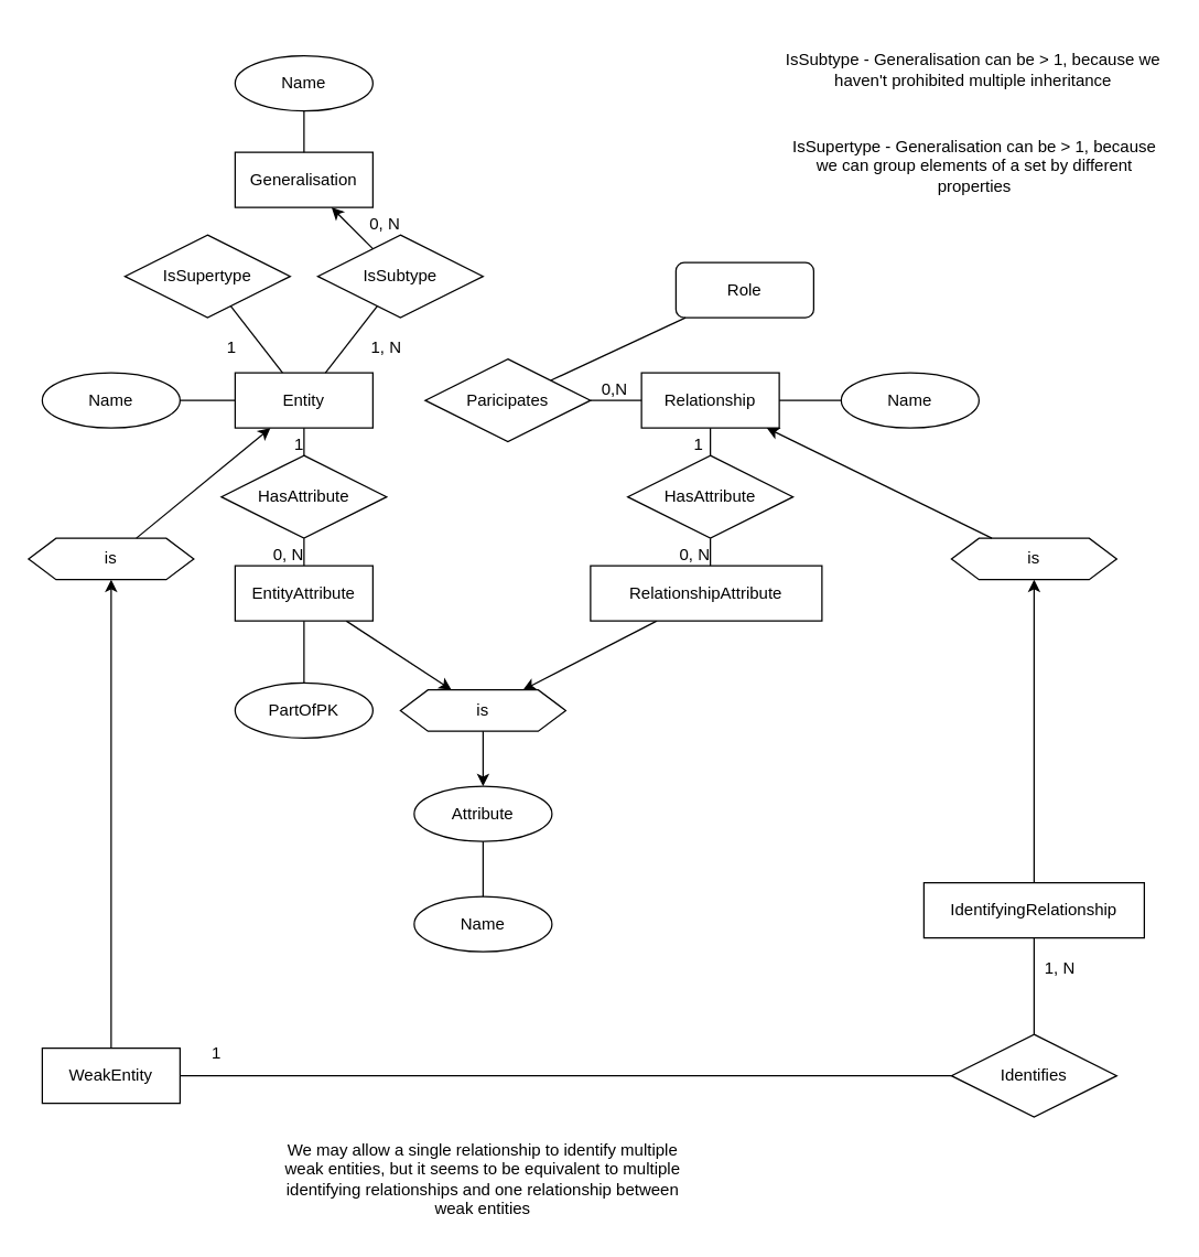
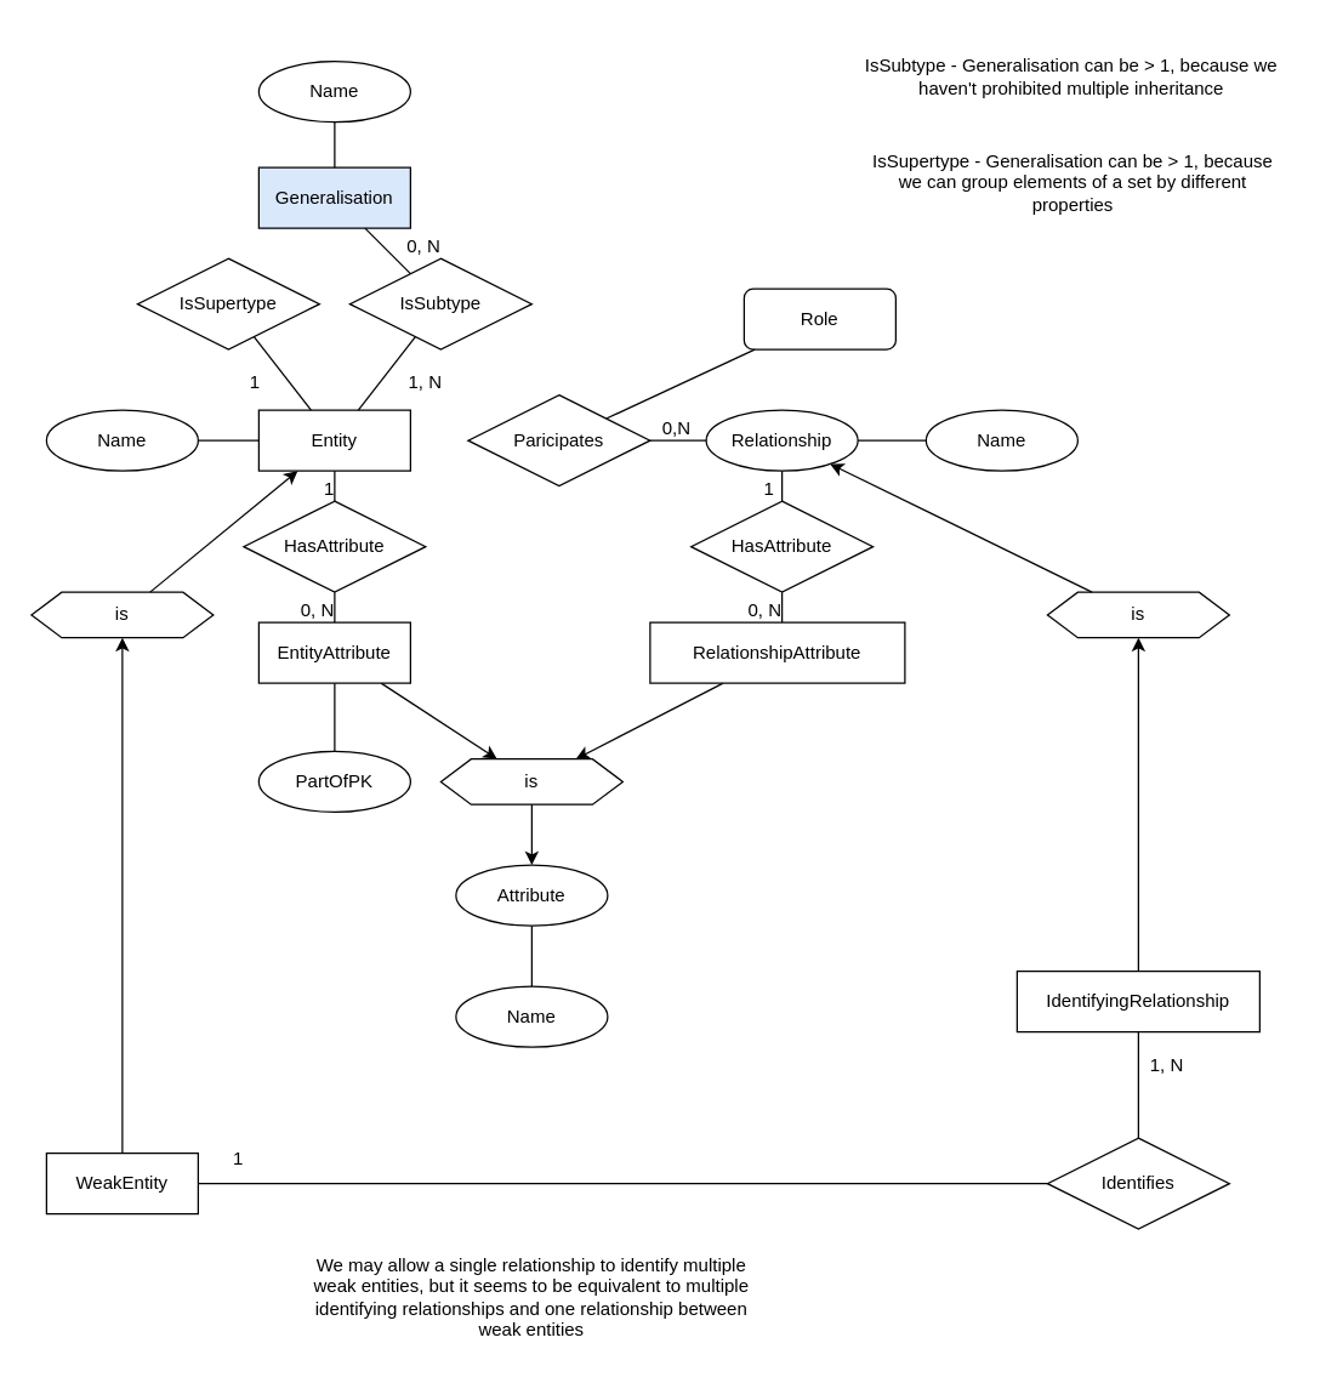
- <mxCell id="11" value="Generalisation" style="whiteSpace=wrap;html=1;align=center;" parent="1" vertex="1"><mxGeometry x="170" y="110" width="100" height="40" as="geometry" /></mxCell>
+ <mxCell id="11" value="Generalisation" style="whiteSpace=wrap;html=1;align=center;fillColor=#dae8fc;" parent="1" vertex="1"><mxGeometry x="170" y="110" width="100" height="40" as="geometry" /></mxCell>
- <mxCell id="37" value="" style="endArrow=classic;html=1;rounded=0;" parent="1" source="13" target="11" edge="1"><mxGeometry relative="1" as="geometry"><mxPoint x="280" y="210" as="sourcePoint" /><mxPoint x="520" y="310" as="targetPoint" /></mxGeometry></mxCell>
+ <mxCell id="37" value="" style="endArrow=none;html=1;rounded=0;" parent="1" source="13" target="11" edge="1"><mxGeometry relative="1" as="geometry"><mxPoint x="280" y="210" as="sourcePoint" /><mxPoint x="520" y="310" as="targetPoint" /></mxGeometry></mxCell>
- <mxCell id="3" value="Relationship" style="whiteSpace=wrap;html=1;align=center;" parent="1" vertex="1"><mxGeometry x="465" y="270" width="100" height="40" as="geometry" /></mxCell>
+ <mxCell id="3" value="Relationship" style="ellipse;whiteSpace=wrap;html=1;align=center;" parent="1" vertex="1"><mxGeometry x="465" y="270" width="100" height="40" as="geometry" /></mxCell>
